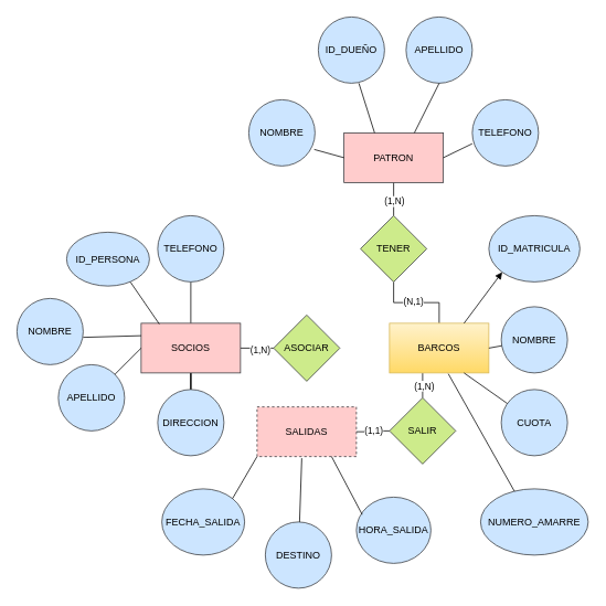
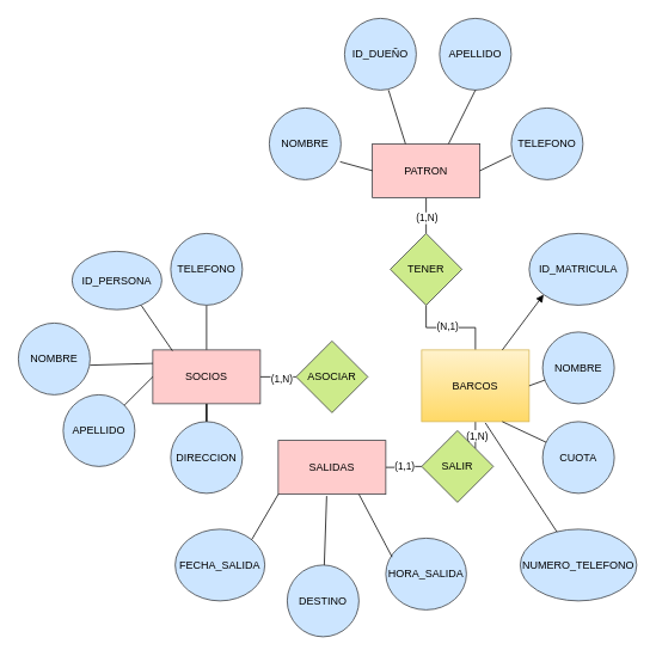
- <mxCell id="17" value="BARCOS" style="whiteSpace=wrap;html=1;rounded=0;fillColor=#fff2cc;gradientColor=#ffd966;strokeColor=#d6b656;" parent="1" vertex="1"><mxGeometry x="470" y="390" width="120" height="60" as="geometry" /></mxCell>
+ <mxCell id="17" value="BARCOS" style="whiteSpace=wrap;html=1;rounded=0;fillColor=#fff2cc;gradientColor=#ffd966;strokeColor=#d6b656;" parent="1" vertex="1"><mxGeometry x="470" y="390" width="120" height="80" as="geometry" /></mxCell>
- <mxCell id="25" value="SALIDAS" style="whiteSpace=wrap;html=1;rounded=0;fillColor=#ffcccc;strokeColor=#36393d;dashed=1;" parent="1" vertex="1"><mxGeometry x="310" y="491" width="120" height="60" as="geometry" /></mxCell>
+ <mxCell id="25" value="SALIDAS" style="whiteSpace=wrap;html=1;rounded=0;fillColor=#ffcccc;strokeColor=#36393d;" parent="1" vertex="1"><mxGeometry x="310" y="491" width="120" height="60" as="geometry" /></mxCell>
- <mxCell id="20" value="NUMERO_AMARRE" style="ellipse;whiteSpace=wrap;html=1;rounded=0;fillColor=#cce5ff;strokeColor=#36393d;" parent="1" vertex="1"><mxGeometry x="580" y="590" width="130" height="80" as="geometry" /></mxCell>
+ <mxCell id="20" value="NUMERO_TELEFONO" style="ellipse;whiteSpace=wrap;html=1;rounded=0;fillColor=#cce5ff;strokeColor=#36393d;" parent="1" vertex="1"><mxGeometry x="580" y="590" width="130" height="80" as="geometry" /></mxCell>
